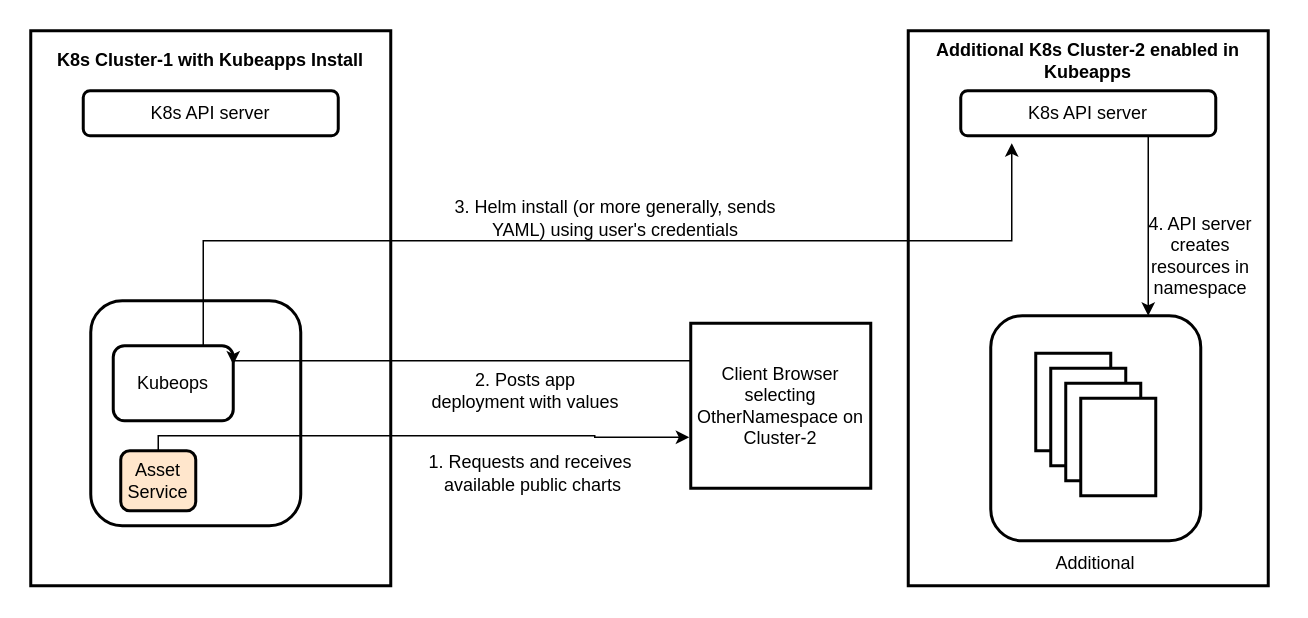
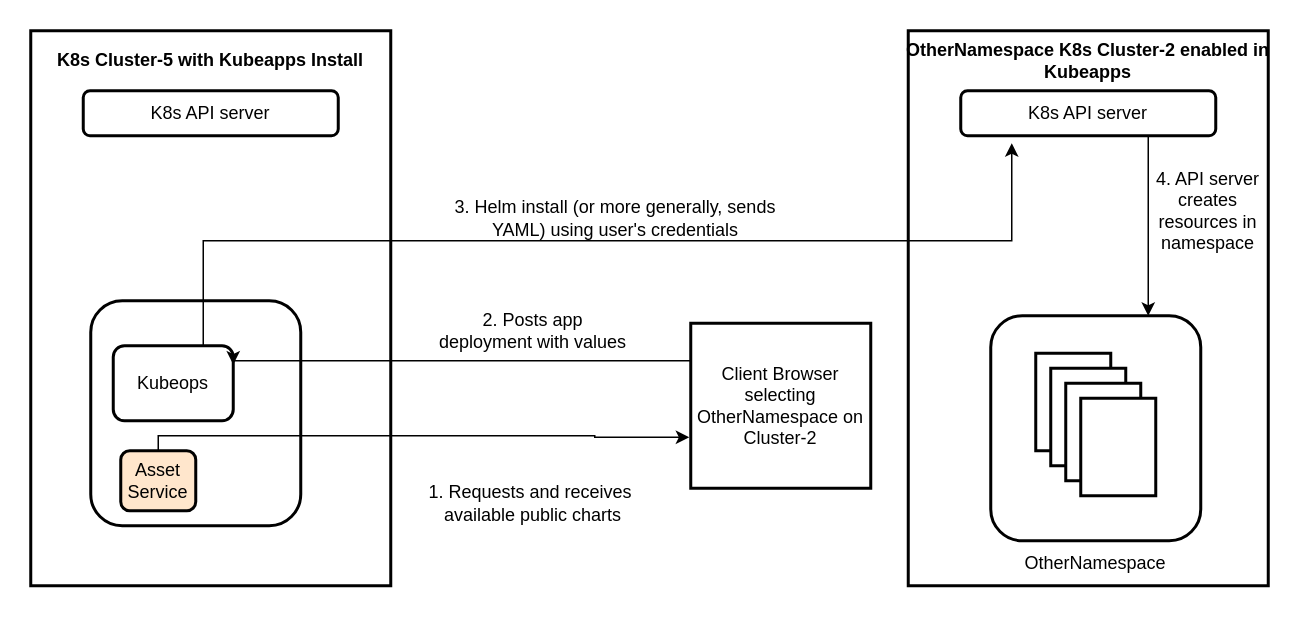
- <mxCell id="3" value="K8s Cluster-1 with Kubeapps Install" style="text;html=1;strokeColor=none;fillColor=none;align=center;verticalAlign=middle;whiteSpace=wrap;rounded=0;fontStyle=1" parent="1" vertex="1"><mxGeometry x="20" y="30" width="240" height="20" as="geometry" /></mxCell>
+ <mxCell id="3" value="K8s Cluster-5 with Kubeapps Install" style="text;html=1;strokeColor=none;fillColor=none;align=center;verticalAlign=middle;whiteSpace=wrap;rounded=0;fontStyle=1" parent="1" vertex="1"><mxGeometry x="20" y="30" width="240" height="20" as="geometry" /></mxCell>
- <mxCell id="10" value="Additional K8s Cluster-2 enabled in Kubeapps" style="text;html=1;strokeColor=none;fillColor=none;align=center;verticalAlign=middle;whiteSpace=wrap;rounded=0;fontStyle=1" parent="1" vertex="1"><mxGeometry x="600" y="20" width="250" height="40" as="geometry" /></mxCell>
+ <mxCell id="10" value="OtherNamespace K8s Cluster-2 enabled in Kubeapps" style="text;html=1;strokeColor=none;fillColor=none;align=center;verticalAlign=middle;whiteSpace=wrap;rounded=0;fontStyle=1" parent="1" vertex="1"><mxGeometry x="600" y="20" width="250" height="40" as="geometry" /></mxCell>
- <mxCell id="26" value="4. API server creates resources in namespace" style="text;html=1;strokeColor=none;fillColor=none;align=center;verticalAlign=middle;whiteSpace=wrap;rounded=0;" vertex="1" parent="1"><mxGeometry x="760" y="140" width="80" height="60" as="geometry" /></mxCell>
+ <mxCell id="26" value="4. API server creates resources in namespace" style="text;html=1;strokeColor=none;fillColor=none;align=center;verticalAlign=middle;whiteSpace=wrap;rounded=0;" vertex="1" parent="1"><mxGeometry x="765" y="110" width="80" height="60" as="geometry" /></mxCell>
- <mxCell id="16" value="2. Posts app deployment with values" style="text;html=1;strokeColor=none;fillColor=none;align=center;verticalAlign=middle;whiteSpace=wrap;rounded=0;" parent="1" vertex="1"><mxGeometry x="285" y="240" width="130" height="40" as="geometry" /></mxCell>
+ <mxCell id="16" value="2. Posts app deployment with values" style="text;html=1;strokeColor=none;fillColor=none;align=center;verticalAlign=middle;whiteSpace=wrap;rounded=0;" parent="1" vertex="1"><mxGeometry x="290" y="200" width="130" height="40" as="geometry" /></mxCell>
- <mxCell id="15" value="&lt;div&gt;1. Requests and receives&amp;nbsp; available public charts&lt;br&gt;&lt;/div&gt;" style="text;html=1;strokeColor=none;fillColor=none;align=center;verticalAlign=middle;whiteSpace=wrap;rounded=0;" parent="1" vertex="1"><mxGeometry x="280" y="290" width="150" height="50" as="geometry" /></mxCell>
+ <mxCell id="15" value="&lt;div&gt;1. Requests and receives&amp;nbsp; available public charts&lt;br&gt;&lt;/div&gt;" style="text;html=1;strokeColor=none;fillColor=none;align=center;verticalAlign=middle;whiteSpace=wrap;rounded=0;" parent="1" vertex="1"><mxGeometry x="280" y="310" width="150" height="50" as="geometry" /></mxCell>
- <mxCell id="25" value="&lt;div&gt;Additional&lt;/div&gt;" style="text;html=1;strokeColor=none;fillColor=none;align=center;verticalAlign=middle;whiteSpace=wrap;rounded=0;" vertex="1" parent="1"><mxGeometry x="660" y="360" width="140" height="30" as="geometry" /></mxCell>
+ <mxCell id="25" value="&lt;div&gt;OtherNamespace&lt;/div&gt;" style="text;html=1;strokeColor=none;fillColor=none;align=center;verticalAlign=middle;whiteSpace=wrap;rounded=0;" vertex="1" parent="1"><mxGeometry x="660" y="360" width="140" height="30" as="geometry" /></mxCell>
